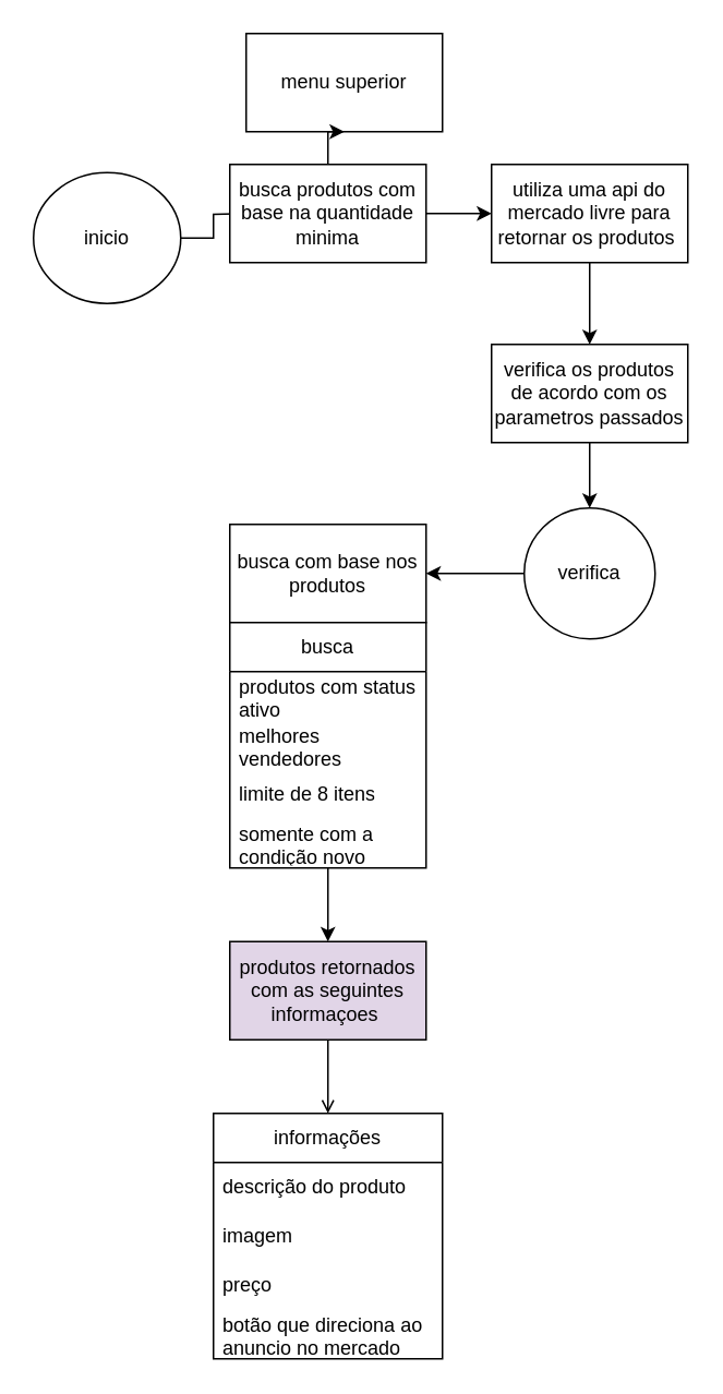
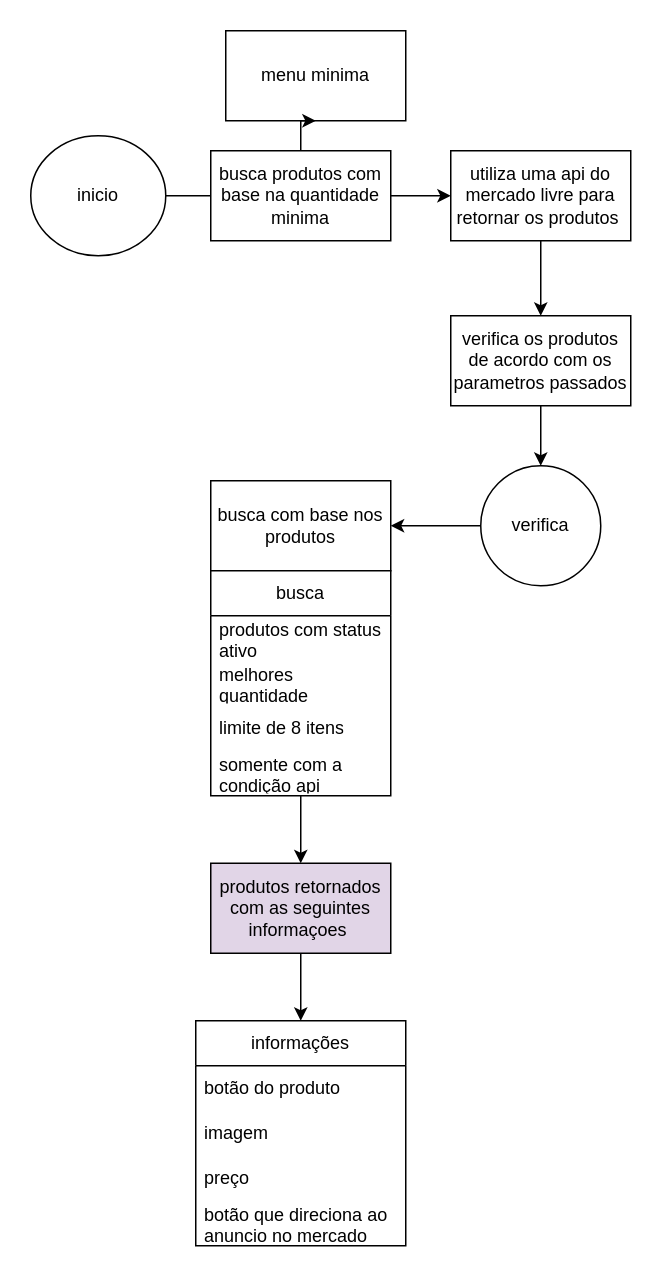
- <mxCell id="4" value="menu superior" style="rounded=0;whiteSpace=wrap;html=1;" parent="1" vertex="1"><mxGeometry x="150" width="120" height="60" as="geometry" y="20" /></mxCell>
+ <mxCell id="4" value="menu minima" style="rounded=0;whiteSpace=wrap;html=1;" parent="1" vertex="1"><mxGeometry x="150" width="120" height="60" as="geometry" y="20" /></mxCell>
- <mxCell id="3" value="inicio" style="ellipse;whiteSpace=wrap;html=1;" parent="1" vertex="1"><mxGeometry x="20" y="105" width="90" height="80" as="geometry" /></mxCell>
+ <mxCell id="3" value="inicio" style="ellipse;whiteSpace=wrap;html=1;" parent="1" vertex="1"><mxGeometry x="20" y="90" width="90" height="80" as="geometry" /></mxCell>
- <mxCell id="18" value="melhores vendedores" style="text;strokeColor=none;fillColor=none;align=left;verticalAlign=middle;spacingLeft=4;spacingRight=4;overflow=hidden;points=[[0,0.5],[1,0.5]];portConstraint=eastwest;rotatable=0;whiteSpace=wrap;html=1;" vertex="1" parent="16"><mxGeometry y="60" width="120" height="30" as="geometry" /></mxCell>
+ <mxCell id="18" value="melhores quantidade" style="text;strokeColor=none;fillColor=none;align=left;verticalAlign=middle;spacingLeft=4;spacingRight=4;overflow=hidden;points=[[0,0.5],[1,0.5]];portConstraint=eastwest;rotatable=0;whiteSpace=wrap;html=1;" vertex="1" parent="16"><mxGeometry y="60" width="120" height="30" as="geometry" /></mxCell>
- <mxCell id="20" value="somente com a condição novo" style="text;strokeColor=none;fillColor=none;align=left;verticalAlign=middle;spacingLeft=4;spacingRight=4;overflow=hidden;points=[[0,0.5],[1,0.5]];portConstraint=eastwest;rotatable=0;whiteSpace=wrap;html=1;" vertex="1" parent="16"><mxGeometry y="120" width="120" height="30" as="geometry" /></mxCell>
+ <mxCell id="20" value="somente com a condição api" style="text;strokeColor=none;fillColor=none;align=left;verticalAlign=middle;spacingLeft=4;spacingRight=4;overflow=hidden;points=[[0,0.5],[1,0.5]];portConstraint=eastwest;rotatable=0;whiteSpace=wrap;html=1;" vertex="1" parent="16"><mxGeometry y="120" width="120" height="30" as="geometry" /></mxCell>
- <mxCell id="21" style="edgeStyle=orthogonalEdgeStyle;rounded=0;orthogonalLoop=1;jettySize=auto;html=1;entryX=0.5;entryY=0;entryDx=0;entryDy=0;endArrow=open;" edge="1" parent="1" source="22" target="23"><mxGeometry relative="1" as="geometry" /></mxCell>
+ <mxCell id="21" style="edgeStyle=orthogonalEdgeStyle;rounded=0;orthogonalLoop=1;jettySize=auto;html=1;entryX=0.5;entryY=0;entryDx=0;entryDy=0;" edge="1" parent="1" source="22" target="23"><mxGeometry relative="1" as="geometry" /></mxCell>
- <mxCell id="24" value="descrição do produto" style="text;strokeColor=none;fillColor=none;align=left;verticalAlign=middle;spacingLeft=4;spacingRight=4;overflow=hidden;points=[[0,0.5],[1,0.5]];portConstraint=eastwest;rotatable=0;whiteSpace=wrap;html=1;" vertex="1" parent="23"><mxGeometry y="30" width="140" height="30" as="geometry" /></mxCell>
+ <mxCell id="24" value="botão do produto" style="text;strokeColor=none;fillColor=none;align=left;verticalAlign=middle;spacingLeft=4;spacingRight=4;overflow=hidden;points=[[0,0.5],[1,0.5]];portConstraint=eastwest;rotatable=0;whiteSpace=wrap;html=1;" vertex="1" parent="23"><mxGeometry y="30" width="140" height="30" as="geometry" /></mxCell>
